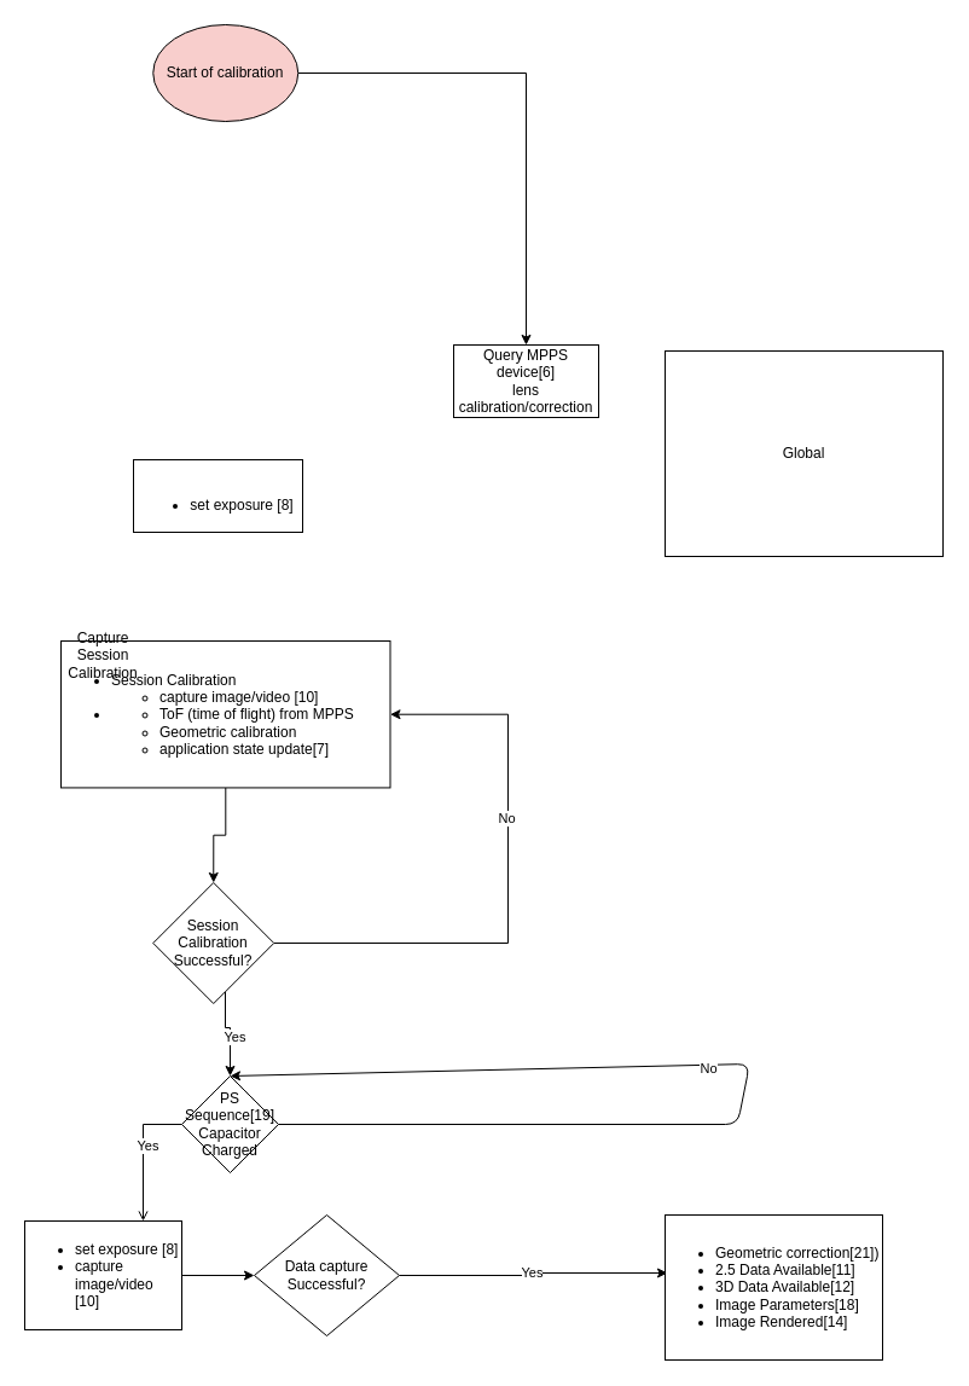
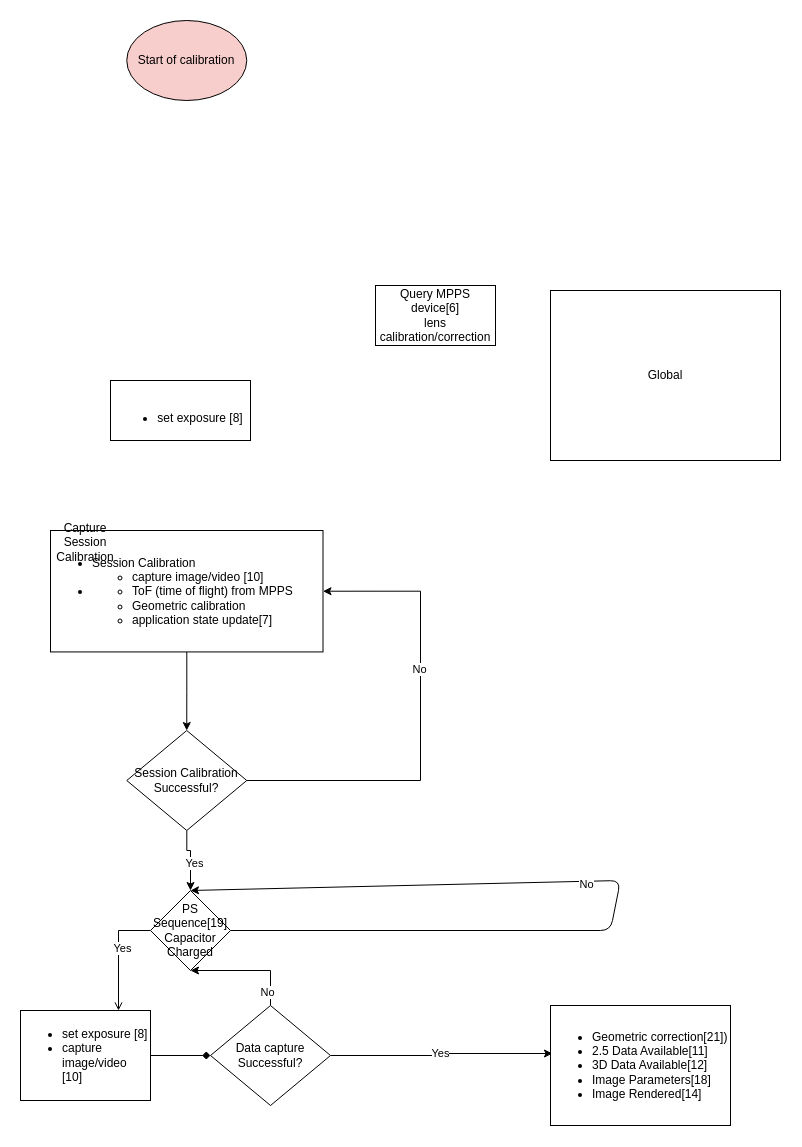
- <mxCell id="20" parent="1" edge="1" target="22" source="21" style="edgeStyle=orthogonalEdgeStyle;rounded=0;orthogonalLoop=1;jettySize=auto;html=1;entryX=0.5;entryY=0;entryDx=0;entryDy=0;"><mxGeometry as="geometry" relative="1" /></mxCell>
- <mxCell id="7" value="Session Calibration Successful?" parent="1" style="rhombus;whiteSpace=wrap;html=1;" vertex="1"><mxGeometry x="126.25" y="730" as="geometry" height="100" width="100" /></mxCell>
+ <mxCell id="7" value="Session Calibration Successful?" parent="1" style="rhombus;whiteSpace=wrap;html=1;" vertex="1"><mxGeometry as="geometry" y="730" x="126.25" height="100" width="120" /></mxCell>
+ <mxCell id="11" parent="1" edge="1" target="24" source="14" style="edgeStyle=orthogonalEdgeStyle;rounded=0;orthogonalLoop=1;jettySize=auto;html=1;entryX=0.5;entryY=1;entryDx=0;entryDy=0;exitX=0.5;exitY=0;exitDx=0;exitDy=0;"><mxGeometry as="geometry" relative="1"><Array as="points"><mxPoint y="970" x="270" /></Array><mxPoint as="targetPoint" y="670" x="560" /></mxGeometry></mxCell>
+ <mxCell id="12" value="No" parent="11" style="edgeLabel;html=1;align=center;verticalAlign=middle;resizable=0;points=[];" connectable="0" vertex="1"><mxGeometry as="geometry" relative="1" y="4" x="-0.752"><mxPoint as="offset" /></mxGeometry></mxCell>
- <mxCell id="16" parent="1" edge="1" target="14" source="17" style="edgeStyle=orthogonalEdgeStyle;rounded=0;orthogonalLoop=1;jettySize=auto;html=1;entryX=0;entryY=0.5;entryDx=0;entryDy=0;"><mxGeometry as="geometry" relative="1" /></mxCell>
+ <mxCell id="16" parent="1" edge="1" target="14" source="17" style="edgeStyle=orthogonalEdgeStyle;rounded=0;orthogonalLoop=1;jettySize=auto;html=1;entryX=0;entryY=0.5;entryDx=0;entryDy=0;endArrow=diamond;"><mxGeometry as="geometry" relative="1" /></mxCell>
